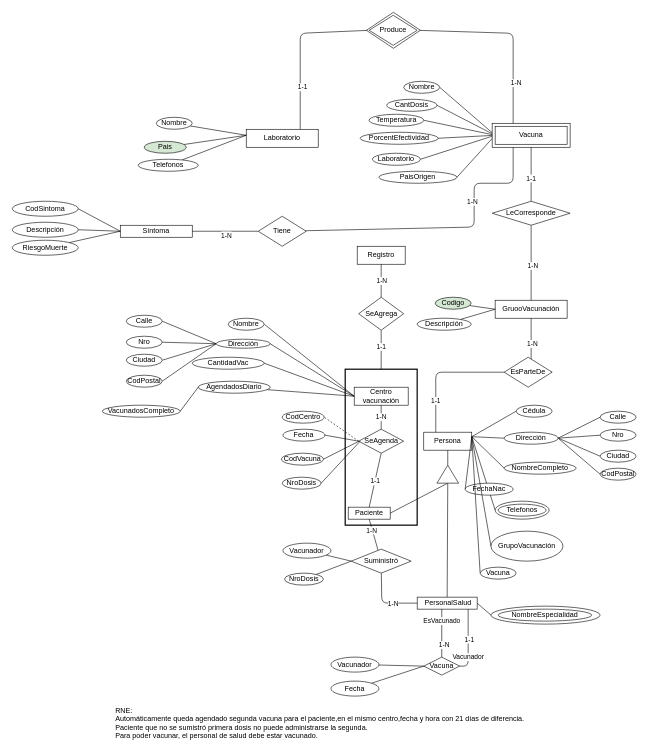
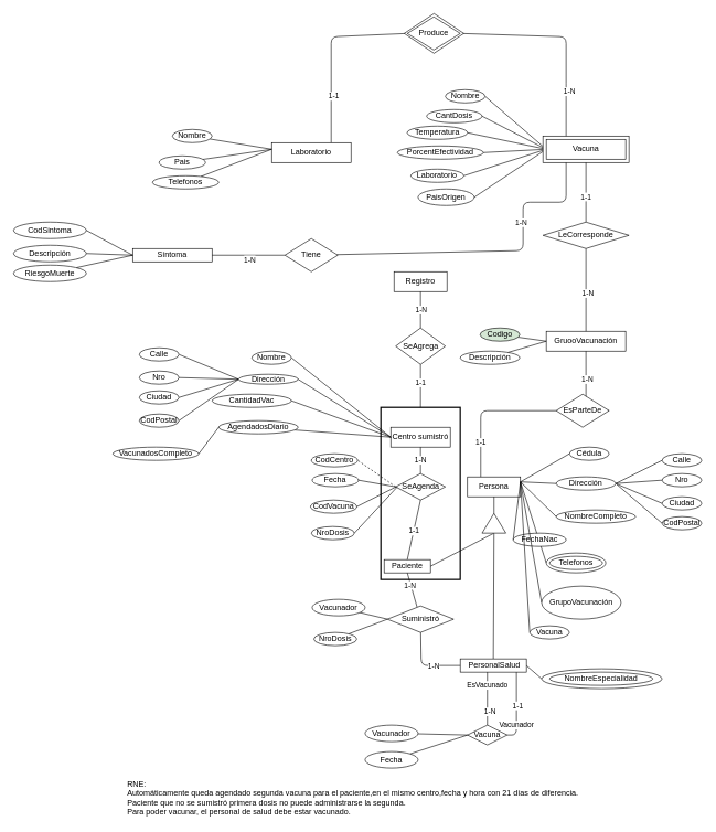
- <mxCell id="126" value="Pais" style="ellipse;whiteSpace=wrap;html=1;rounded=0;sketch=0;fillColor=#d5e8d4;" parent="1" vertex="1"><mxGeometry x="240" y="235" width="70" height="20" as="geometry" /></mxCell>
+ <mxCell id="126" value="Pais" style="ellipse;whiteSpace=wrap;html=1;rounded=0;sketch=0;" parent="1" vertex="1"><mxGeometry x="240" y="235" width="70" height="20" as="geometry" /></mxCell>
- <mxCell id="117" value="PaisOrigen" style="ellipse;whiteSpace=wrap;html=1;rounded=0;sketch=0;" parent="1" vertex="1"><mxGeometry x="631.25" y="285" width="130" height="20" as="geometry" /></mxCell>
+ <mxCell id="117" value="PaisOrigen" style="ellipse;whiteSpace=wrap;html=1;rounded=0;sketch=0;" parent="1" vertex="1"><mxGeometry x="631.25" y="285" width="85" height="25" as="geometry" /></mxCell>
- <mxCell id="11" value="Centro vacunación" style="whiteSpace=wrap;html=1;" parent="1" vertex="1"><mxGeometry x="590" y="645" width="90" height="30" as="geometry" /></mxCell>
+ <mxCell id="11" value="Centro sumistró" style="whiteSpace=wrap;html=1;" parent="1" vertex="1"><mxGeometry x="590" y="645" width="90" height="30" as="geometry" /></mxCell>
